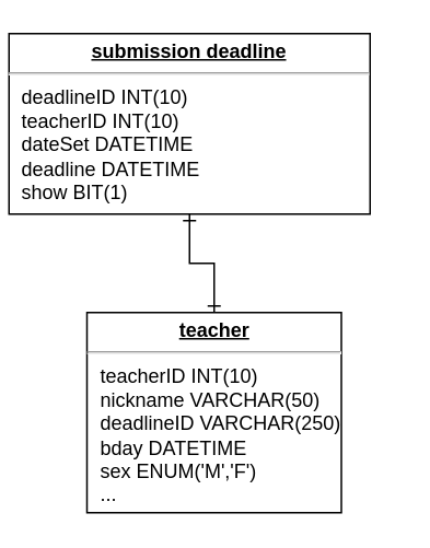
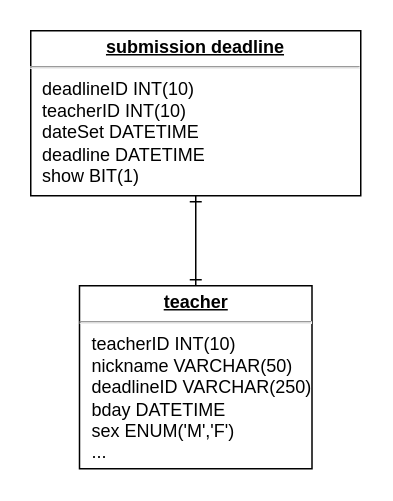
- <mxCell id="3" value="&lt;p style=&quot;margin: 0px ; margin-top: 4px ; text-align: center ; text-decoration: underline&quot;&gt;&lt;b&gt;submission deadline&lt;/b&gt;&lt;/p&gt;&lt;hr&gt;&lt;p style=&quot;margin: 0px ; margin-left: 8px&quot;&gt;deadlineID INT(10)&lt;/p&gt;&lt;p style=&quot;margin: 0px ; margin-left: 8px&quot;&gt;teacherID INT(10)&lt;/p&gt;&lt;p style=&quot;margin: 0px ; margin-left: 8px&quot;&gt;dateSet DATETIME&lt;/p&gt;&lt;p style=&quot;margin: 0px ; margin-left: 8px&quot;&gt;deadline DATETIME&lt;/p&gt;&lt;p style=&quot;margin: 0px ; margin-left: 8px&quot;&gt;show BIT(1)&lt;/p&gt;" style="verticalAlign=top;align=left;overflow=fill;fontSize=12;fontFamily=Helvetica;html=1;rounded=0;shadow=0;comic=0;labelBackgroundColor=none;strokeColor=#000000;strokeWidth=1;fillColor=#ffffff;" parent="1" vertex="1"><mxGeometry x="5" y="20" width="220" height="110" as="geometry" /></mxCell>
+ <mxCell id="3" value="&lt;p style=&quot;margin: 0px ; margin-top: 4px ; text-align: center ; text-decoration: underline&quot;&gt;&lt;b&gt;submission deadline&lt;/b&gt;&lt;/p&gt;&lt;hr&gt;&lt;p style=&quot;margin: 0px ; margin-left: 8px&quot;&gt;deadlineID INT(10)&lt;/p&gt;&lt;p style=&quot;margin: 0px ; margin-left: 8px&quot;&gt;teacherID INT(10)&lt;/p&gt;&lt;p style=&quot;margin: 0px ; margin-left: 8px&quot;&gt;dateSet DATETIME&lt;/p&gt;&lt;p style=&quot;margin: 0px ; margin-left: 8px&quot;&gt;deadline DATETIME&lt;/p&gt;&lt;p style=&quot;margin: 0px ; margin-left: 8px&quot;&gt;show BIT(1)&lt;/p&gt;" style="verticalAlign=top;align=left;overflow=fill;fontSize=12;fontFamily=Helvetica;html=1;rounded=0;shadow=0;comic=0;labelBackgroundColor=none;strokeColor=#000000;strokeWidth=1;fillColor=#ffffff;" parent="1" vertex="1"><mxGeometry x="20" y="20" width="220" height="110" as="geometry" /></mxCell>
